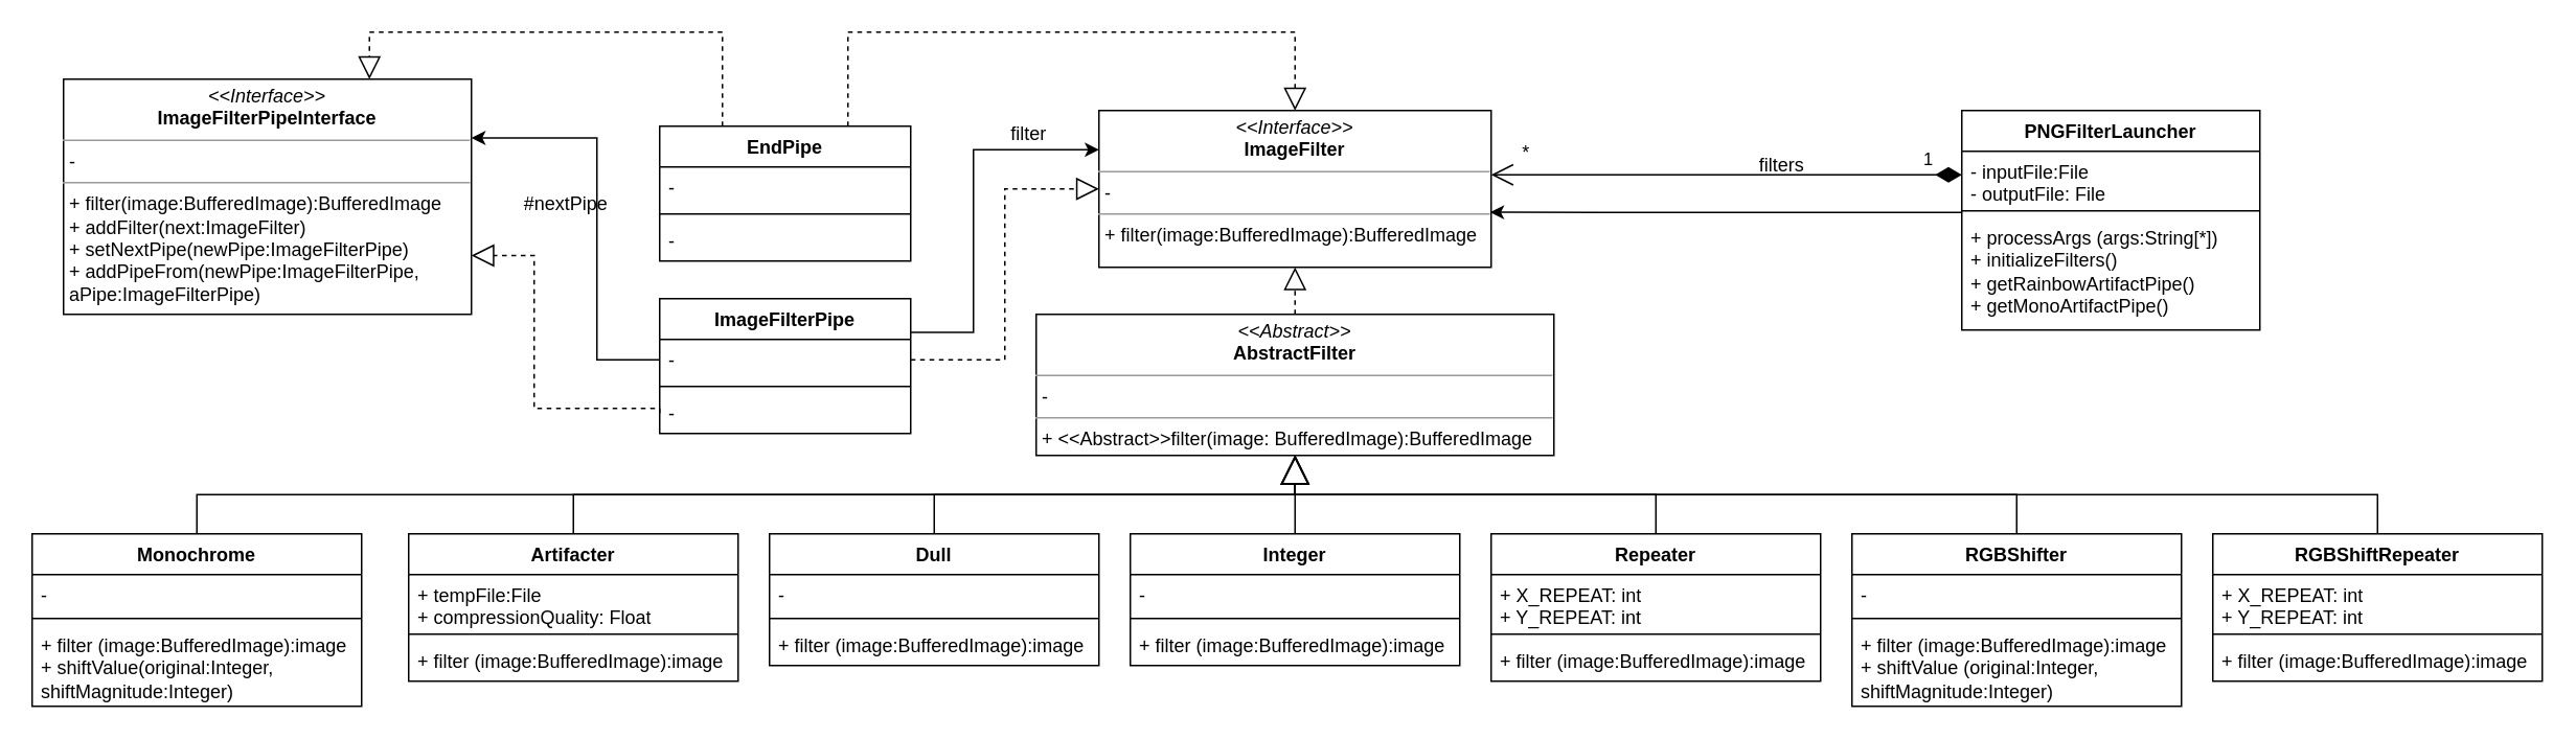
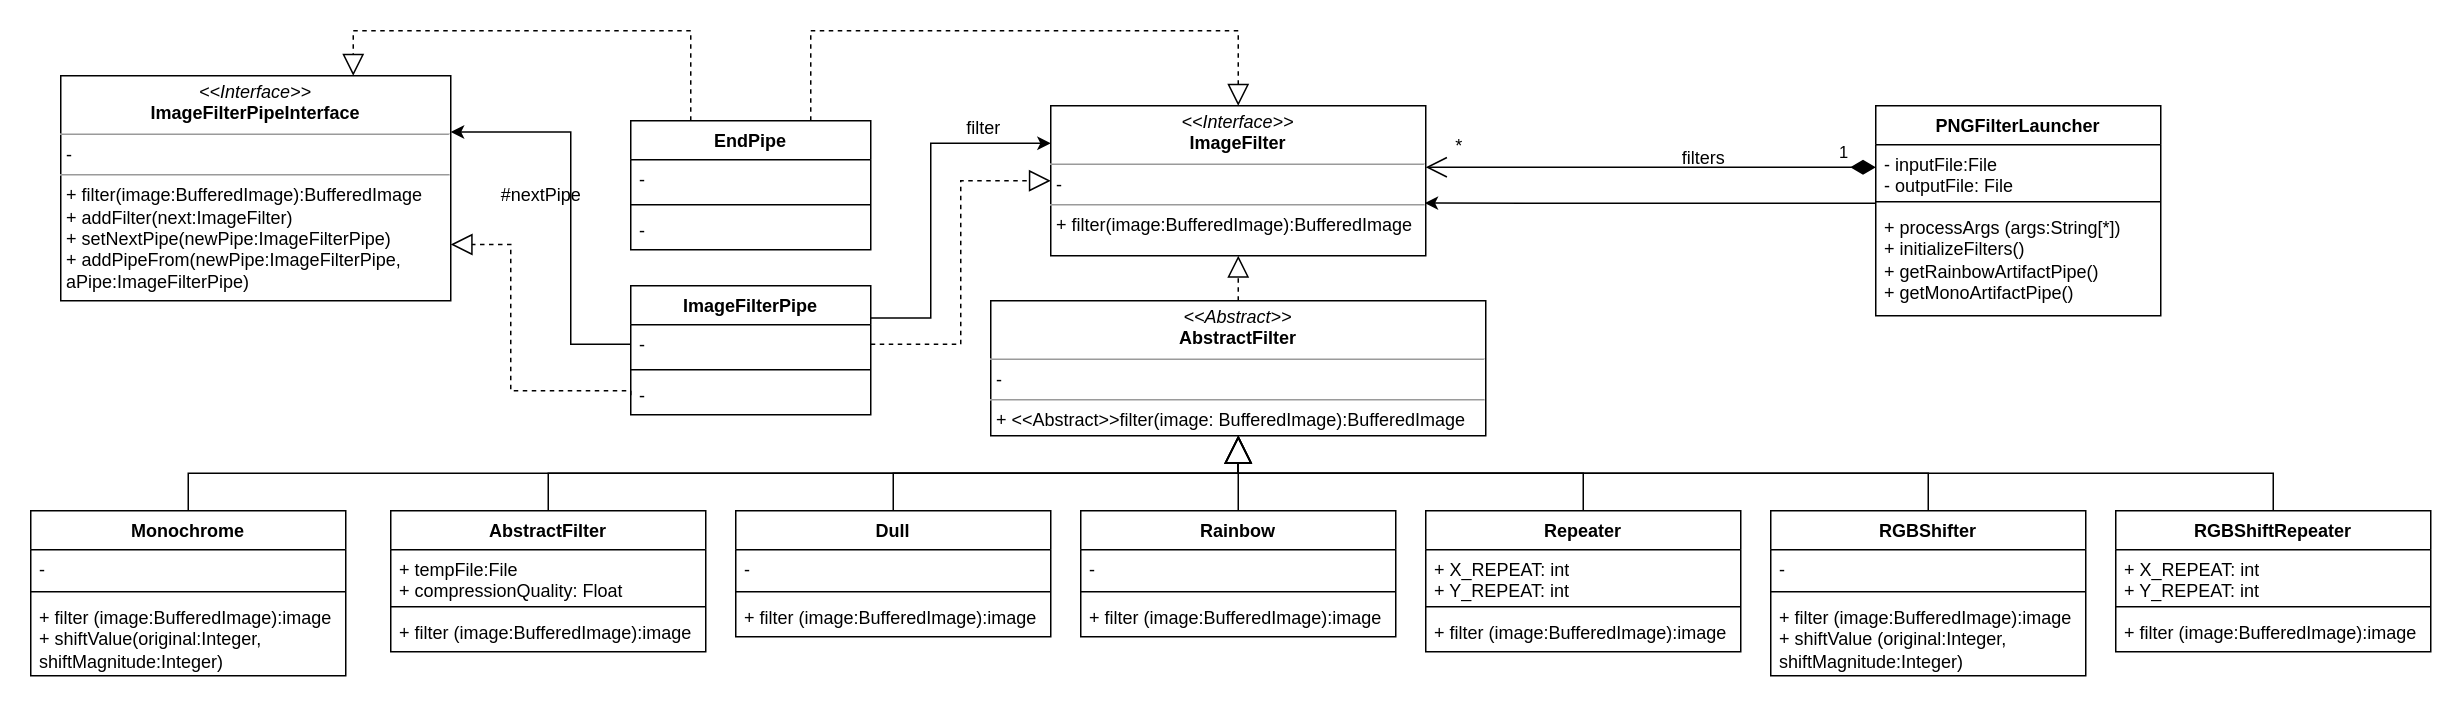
- <mxCell id="3" value="Artifacter" style="swimlane;fontStyle=1;align=center;verticalAlign=top;childLayout=stackLayout;horizontal=1;startSize=26;horizontalStack=0;resizeParent=1;resizeParentMax=0;resizeLast=0;collapsible=1;marginBottom=0;whiteSpace=wrap;html=1;" parent="1" vertex="1"><mxGeometry x="260" y="340" width="210" height="94" as="geometry" /></mxCell>
+ <mxCell id="3" value="AbstractFilter" style="swimlane;fontStyle=1;align=center;verticalAlign=top;childLayout=stackLayout;horizontal=1;startSize=26;horizontalStack=0;resizeParent=1;resizeParentMax=0;resizeLast=0;collapsible=1;marginBottom=0;whiteSpace=wrap;html=1;" parent="1" vertex="1"><mxGeometry x="260" y="340" width="210" height="94" as="geometry" /></mxCell>
- <mxCell id="11" value="Integer" style="swimlane;fontStyle=1;align=center;verticalAlign=top;childLayout=stackLayout;horizontal=1;startSize=26;horizontalStack=0;resizeParent=1;resizeParentMax=0;resizeLast=0;collapsible=1;marginBottom=0;whiteSpace=wrap;html=1;" parent="1" vertex="1"><mxGeometry x="720" y="340" width="210" height="84" as="geometry" /></mxCell>
+ <mxCell id="11" value="Rainbow" style="swimlane;fontStyle=1;align=center;verticalAlign=top;childLayout=stackLayout;horizontal=1;startSize=26;horizontalStack=0;resizeParent=1;resizeParentMax=0;resizeLast=0;collapsible=1;marginBottom=0;whiteSpace=wrap;html=1;" parent="1" vertex="1"><mxGeometry x="720" y="340" width="210" height="84" as="geometry" /></mxCell>
